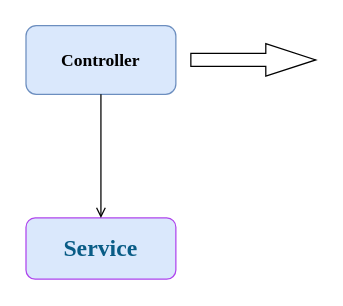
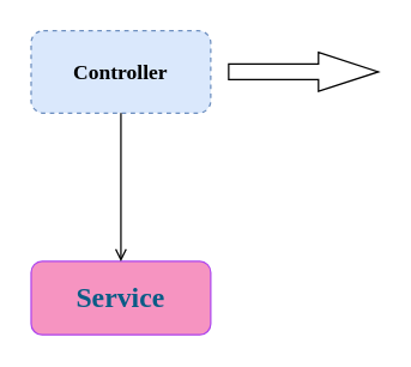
- <mxCell id="3" value="&lt;h3&gt;&lt;font face=&quot;Times New Roman&quot;&gt;Controller&lt;/font&gt;&lt;/h3&gt;" style="whiteSpace=wrap;html=1;fillColor=#dae8fc;strokeColor=#6c8ebf;rounded=1;" vertex="1" parent="1"><mxGeometry x="20" y="20" width="120" height="55" as="geometry" /></mxCell>
+ <mxCell id="3" value="&lt;h3&gt;&lt;font face=&quot;Times New Roman&quot;&gt;Controller&lt;/font&gt;&lt;/h3&gt;" style="whiteSpace=wrap;html=1;fillColor=#dae8fc;strokeColor=#6c8ebf;rounded=1;dashed=1;" vertex="1" parent="1"><mxGeometry x="20" y="20" width="120" height="55" as="geometry" /></mxCell>
- <mxCell id="2" value="&lt;div style=&quot;&quot;&gt;&lt;font style=&quot;font-size: 19px;&quot;&gt;Service&lt;/font&gt;&lt;/div&gt;" style="whiteSpace=wrap;html=1;fillColor=#dae8fc;strokeColor=#AF45ED;fontColor=#095C86;rounded=1;fontStyle=1;fontFamily=Times New Roman;fontSize=19;" vertex="1" parent="1"><mxGeometry x="20" y="174" width="120" height="49" as="geometry" /></mxCell>
+ <mxCell id="2" value="&lt;div style=&quot;&quot;&gt;&lt;font style=&quot;font-size: 19px;&quot;&gt;Service&lt;/font&gt;&lt;/div&gt;" style="whiteSpace=wrap;html=1;fillColor=#F694C1;strokeColor=#AF45ED;fontColor=#095C86;rounded=1;fontStyle=1;fontFamily=Times New Roman;fontSize=19;" vertex="1" parent="1"><mxGeometry x="20" y="174" width="120" height="49" as="geometry" /></mxCell>
